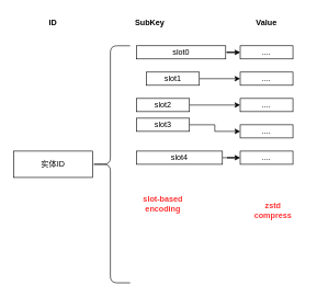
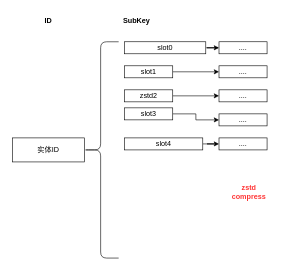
- <mxCell id="21" value="Value" style="text;html=1;strokeColor=none;fillColor=none;align=center;verticalAlign=middle;whiteSpace=wrap;rounded=0;fontStyle=1" vertex="1" parent="1"><mxGeometry x="374" y="20" width="60" height="30" as="geometry" /></mxCell>
- <mxCell id="7" value="&lt;span&gt;slot1&lt;/span&gt;" style="rounded=0;whiteSpace=wrap;html=1;" vertex="1" parent="1"><mxGeometry x="222" y="109" width="80" height="20" as="geometry" /></mxCell>
+ <mxCell id="7" value="&lt;span&gt;slot1&lt;/span&gt;" style="rounded=0;whiteSpace=wrap;html=1;" vertex="1" parent="1"><mxGeometry x="207" y="109" width="80" height="20" as="geometry" /></mxCell>
- <mxCell id="9" value="&lt;span&gt;slot2&lt;/span&gt;" style="rounded=0;whiteSpace=wrap;html=1;" vertex="1" parent="1"><mxGeometry x="207" y="149" width="80" height="20" as="geometry" /></mxCell>
+ <mxCell id="9" value="&lt;span&gt;zstd2&lt;/span&gt;" style="rounded=0;whiteSpace=wrap;html=1;" vertex="1" parent="1"><mxGeometry x="207" y="149" width="80" height="20" as="geometry" /></mxCell>
- <mxCell id="22" value="&lt;b&gt;slot-based&lt;br&gt;encoding&lt;/b&gt;" style="text;html=1;strokeColor=none;fillColor=none;align=center;verticalAlign=middle;whiteSpace=wrap;rounded=0;fontColor=#FF3333;" vertex="1" parent="1"><mxGeometry x="202" y="279" width="90" height="60" as="geometry" /></mxCell>
